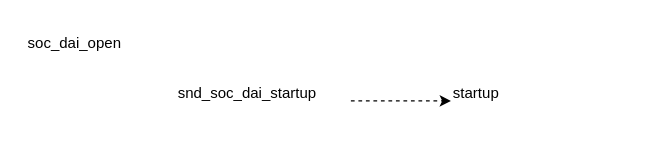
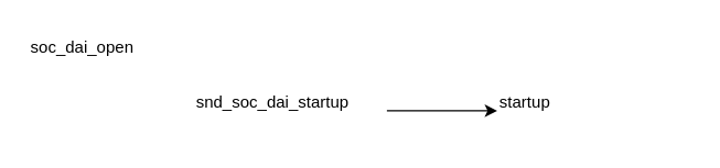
- <mxCell id="2" value="" style="edgeStyle=orthogonalEdgeStyle;rounded=0;orthogonalLoop=1;jettySize=auto;html=1;dashed=1;" edge="1" parent="1" source="3" target="4"><mxGeometry relative="1" as="geometry" /></mxCell>
+ <mxCell id="2" value="" style="edgeStyle=orthogonalEdgeStyle;rounded=0;orthogonalLoop=1;jettySize=auto;html=1;" edge="1" parent="1" source="3" target="4"><mxGeometry relative="1" as="geometry" /></mxCell>
